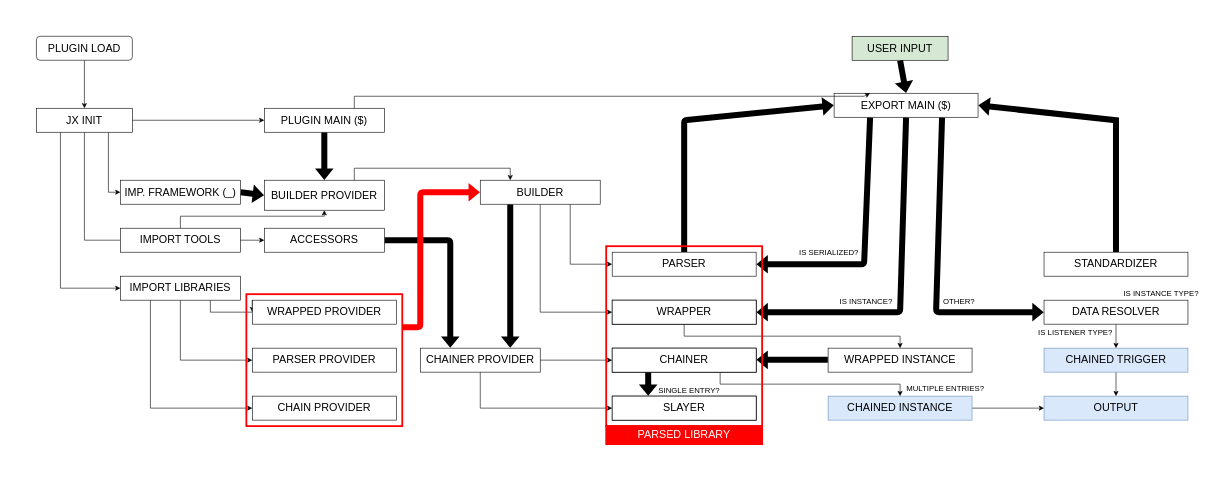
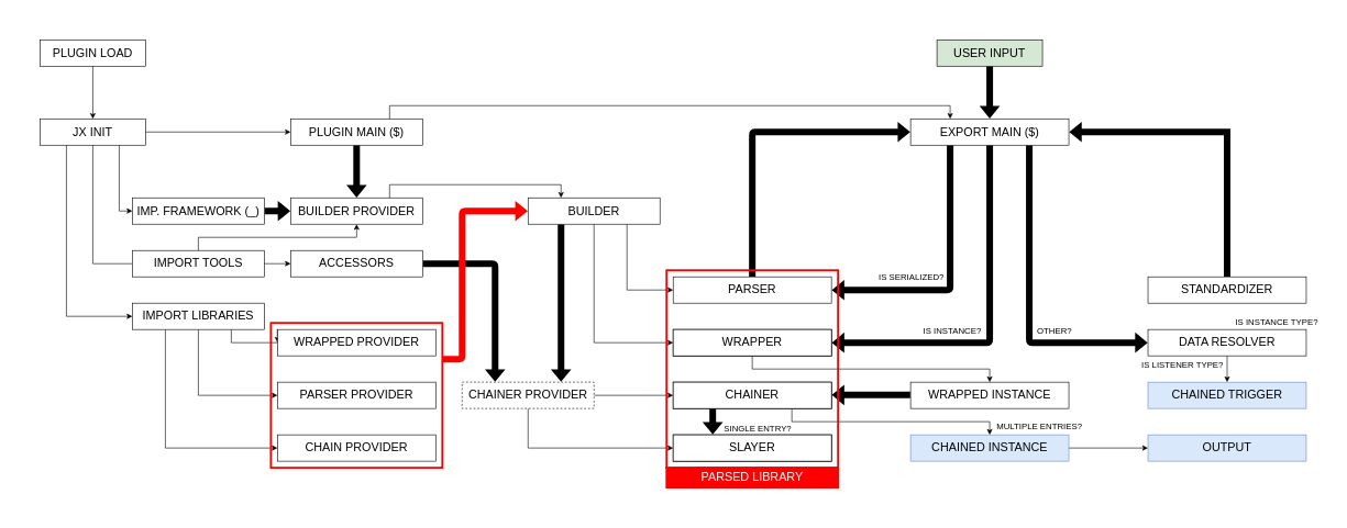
- <mxCell id="4" value="&lt;font style=&quot;font-size: 18px&quot;&gt;PLUGIN LOAD&lt;br&gt;&lt;/font&gt;" style="whiteSpace=wrap;html=1;rounded=1;" vertex="1" parent="1"><mxGeometry x="60" y="60" width="160" height="40" as="geometry" /></mxCell>
+ <mxCell id="4" value="&lt;font style=&quot;font-size: 18px&quot;&gt;PLUGIN LOAD&lt;br&gt;&lt;/font&gt;" style="rounded=0;whiteSpace=wrap;html=1;" vertex="1" parent="1"><mxGeometry x="60" y="60" width="160" height="40" as="geometry" /></mxCell>
- <mxCell id="43" value="&lt;font style=&quot;font-size: 18px&quot;&gt;EXPORT MAIN ($)&lt;/font&gt;" style="rounded=0;whiteSpace=wrap;html=1;" vertex="1" parent="1"><mxGeometry x="1390" y="155" width="240" height="40" as="geometry" /></mxCell>
+ <mxCell id="43" value="&lt;font style=&quot;font-size: 18px&quot;&gt;EXPORT MAIN ($)&lt;/font&gt;" style="rounded=0;whiteSpace=wrap;html=1;" vertex="1" parent="1"><mxGeometry x="1380" y="180" width="240" height="40" as="geometry" /></mxCell>
- <mxCell id="21" value="&lt;font style=&quot;font-size: 18px&quot;&gt;BUILDER PROVIDER&lt;br&gt;&lt;/font&gt;" style="rounded=0;whiteSpace=wrap;html=1;" vertex="1" parent="1"><mxGeometry x="440" y="300" width="200" height="50" as="geometry" /></mxCell>
+ <mxCell id="21" value="&lt;font style=&quot;font-size: 18px&quot;&gt;BUILDER PROVIDER&lt;br&gt;&lt;/font&gt;" style="rounded=0;whiteSpace=wrap;html=1;" vertex="1" parent="1"><mxGeometry x="440" y="300" width="200" height="40" as="geometry" /></mxCell>
- <mxCell id="31" value="&lt;font style=&quot;font-size: 18px&quot;&gt;CHAINER PROVIDER&lt;br&gt;&lt;/font&gt;" style="rounded=0;whiteSpace=wrap;html=1;" vertex="1" parent="1"><mxGeometry x="700" y="580" width="200" height="40" as="geometry" /></mxCell>
+ <mxCell id="31" value="&lt;font style=&quot;font-size: 18px&quot;&gt;CHAINER PROVIDER&lt;br&gt;&lt;/font&gt;" style="rounded=0;whiteSpace=wrap;html=1;dashed=1;" vertex="1" parent="1"><mxGeometry x="700" y="580" width="200" height="40" as="geometry" /></mxCell>
- <mxCell id="61" style="edgeStyle=none;rounded=0;orthogonalLoop=1;jettySize=auto;html=1;exitX=0.5;exitY=1;exitDx=0;exitDy=0;entryX=0.5;entryY=0;entryDx=0;entryDy=0;endArrow=classic;endFill=1;targetPerimeterSpacing=2;strokeColor=#000000;strokeWidth=1;fillColor=#4D4D4D;gradientColor=none;" edge="1" parent="1" source="62" target="52"><mxGeometry relative="1" as="geometry" /></mxCell>
